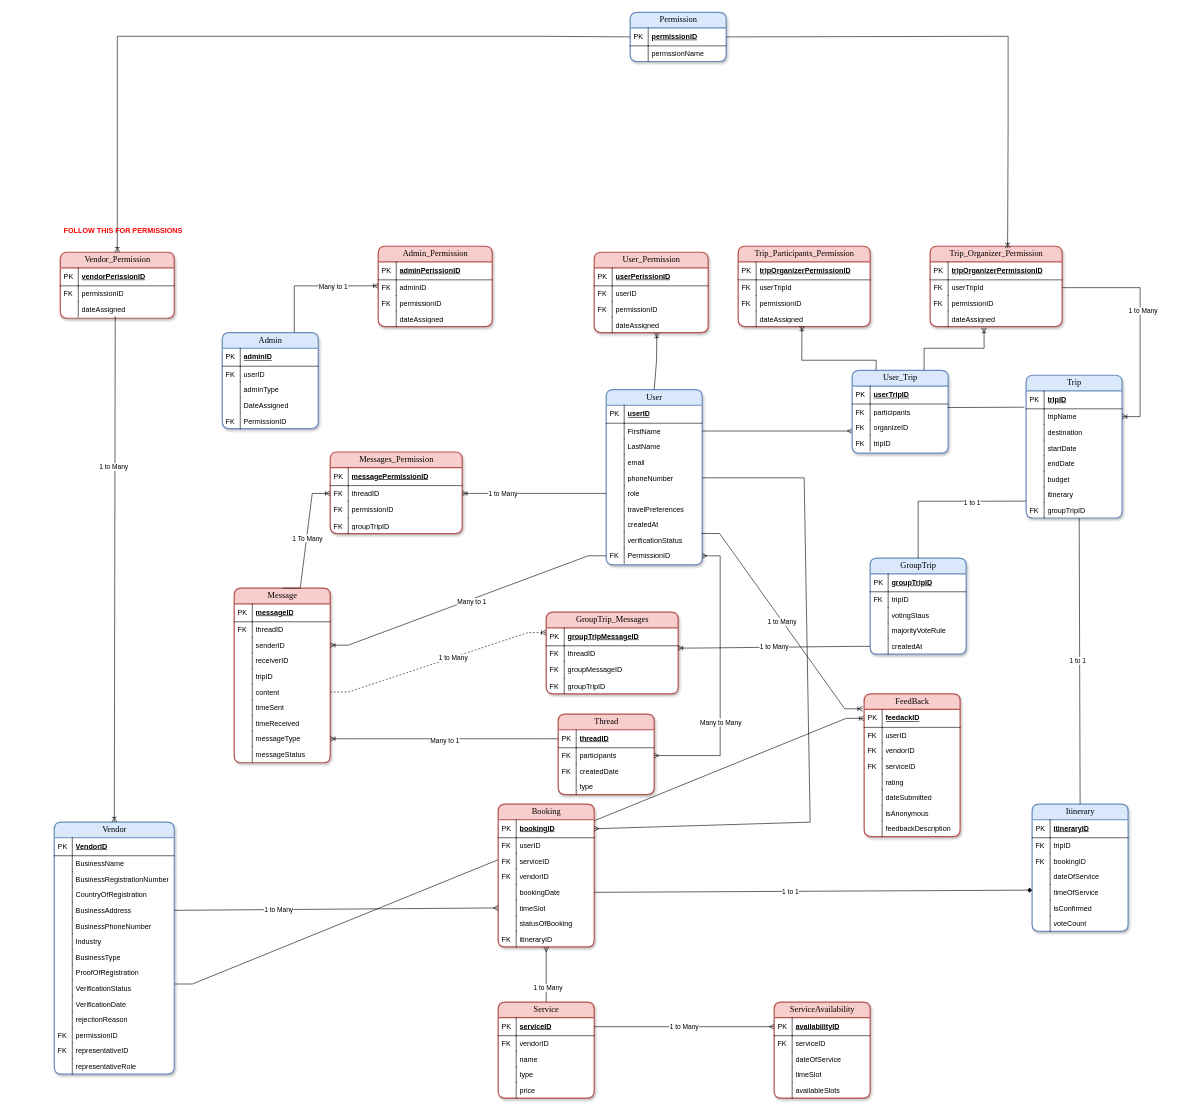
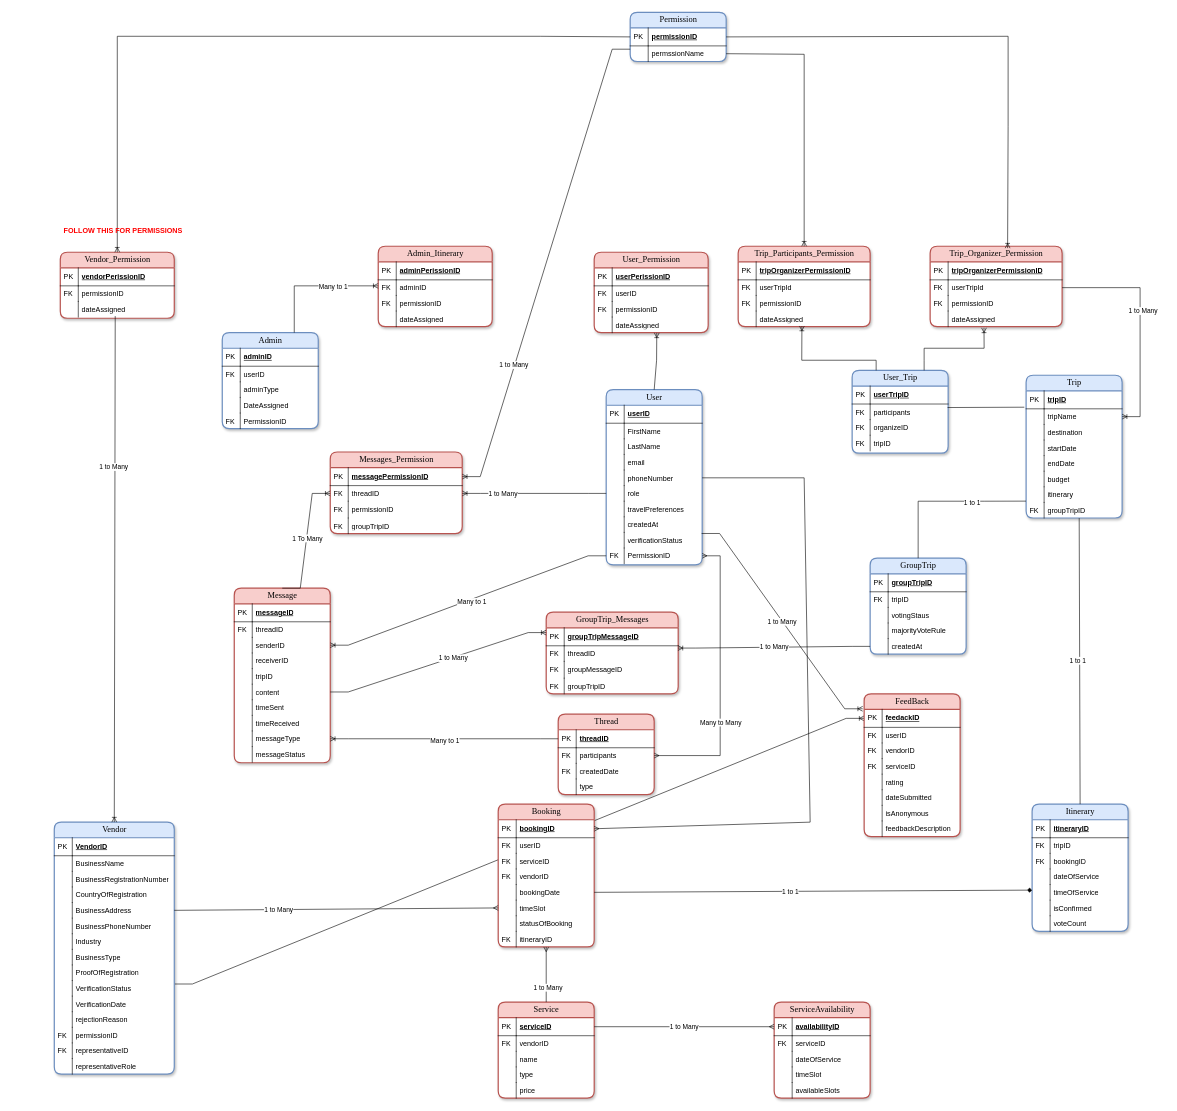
+ <mxCell id="227" value="" style="endArrow=ERoneToMany;html=1;rounded=0;exitX=1;exitY=0.5;exitDx=0;exitDy=0;endFill=0;entryX=0.5;entryY=0;entryDx=0;entryDy=0;" parent="1" source="184" target="186" edge="1"><mxGeometry width="50" height="50" relative="1" as="geometry"><mxPoint x="1170" y="102" as="sourcePoint" /><mxPoint x="1377" y="414" as="targetPoint" /><Array as="points"><mxPoint x="1340" y="90" /></Array></mxGeometry></mxCell>
- <mxCell id="197" value="Admin_Permission" style="swimlane;html=1;fontStyle=0;childLayout=stackLayout;horizontal=1;startSize=26;fillColor=#f8cecc;horizontalStack=0;resizeParent=1;resizeLast=0;collapsible=1;marginBottom=0;swimlaneFillColor=#ffffff;align=center;rounded=1;shadow=1;comic=0;labelBackgroundColor=none;strokeWidth=2;fontFamily=Verdana;fontSize=14;strokeColor=#b85450;" parent="1" vertex="1"><mxGeometry x="630" y="410" width="190" height="134" as="geometry"><mxRectangle x="90" y="870" width="70" height="30" as="alternateBounds" /></mxGeometry></mxCell>
+ <mxCell id="197" value="Admin_Itinerary" style="swimlane;html=1;fontStyle=0;childLayout=stackLayout;horizontal=1;startSize=26;fillColor=#f8cecc;horizontalStack=0;resizeParent=1;resizeLast=0;collapsible=1;marginBottom=0;swimlaneFillColor=#ffffff;align=center;rounded=1;shadow=1;comic=0;labelBackgroundColor=none;strokeWidth=2;fontFamily=Verdana;fontSize=14;strokeColor=#b85450;" parent="1" vertex="1"><mxGeometry x="630" y="410" width="190" height="134" as="geometry"><mxRectangle x="90" y="870" width="70" height="30" as="alternateBounds" /></mxGeometry></mxCell>
+ <mxCell id="273" value="" style="edgeStyle=entityRelationEdgeStyle;fontSize=12;html=1;endArrow=ERoneToMany;rounded=0;entryX=1;entryY=0.5;entryDx=0;entryDy=0;exitX=0;exitY=0.75;exitDx=0;exitDy=0;" parent="1" source="181" target="261" edge="1"><mxGeometry width="100" height="100" relative="1" as="geometry"><mxPoint x="900" y="552.5" as="sourcePoint" /><mxPoint x="710" y="1195.5" as="targetPoint" /><Array as="points"><mxPoint x="1000" y="82" /><mxPoint x="910" y="400" /><mxPoint x="1080" y="200" /><mxPoint x="1080" y="130" /><mxPoint x="860" y="952.5" /><mxPoint x="950" y="550" /><mxPoint x="890" y="700" /><mxPoint x="960" y="630" /><mxPoint x="940" y="680" /><mxPoint x="870" y="882.5" /><mxPoint x="930" y="890" /><mxPoint x="840" y="932.5" /></Array></mxGeometry></mxCell>
+ <mxCell id="274" value="1 to Many" style="edgeLabel;html=1;align=center;verticalAlign=middle;resizable=0;points=[];" parent="273" vertex="1" connectable="0"><mxGeometry x="0.439" y="-2" relative="1" as="geometry"><mxPoint y="1" as="offset" /></mxGeometry></mxCell>
- <mxCell id="127" value="" style="endArrow=ERmany;html=1;rounded=0;exitX=1;exitY=0.5;exitDx=0;exitDy=0;entryX=0;entryY=0.731;entryDx=0;entryDy=0;entryPerimeter=0;endFill=0;" parent="1" source="7" target="133" edge="1"><mxGeometry width="50" height="50" relative="1" as="geometry"><mxPoint x="1570" y="755" as="sourcePoint" /><mxPoint x="1220" y="465" as="targetPoint" /></mxGeometry></mxCell>
- <mxCell id="279" value="" style="edgeStyle=entityRelationEdgeStyle;fontSize=12;html=1;endArrow=ERoneToMany;rounded=0;entryX=0;entryY=0.25;entryDx=0;entryDy=0;exitX=1;exitY=0.5;exitDx=0;exitDy=0;dashed=1;" parent="1" source="250" target="230" edge="1"><mxGeometry width="100" height="100" relative="1" as="geometry"><mxPoint x="630" y="1020" as="sourcePoint" /><mxPoint x="730" y="920" as="targetPoint" /><Array as="points"><mxPoint x="410" y="1170" /><mxPoint x="780" y="1010" /></Array></mxGeometry></mxCell>
+ <mxCell id="279" value="" style="edgeStyle=entityRelationEdgeStyle;fontSize=12;html=1;endArrow=ERoneToMany;rounded=0;entryX=0;entryY=0.25;entryDx=0;entryDy=0;exitX=1;exitY=0.5;exitDx=0;exitDy=0;" parent="1" source="250" target="230" edge="1"><mxGeometry width="100" height="100" relative="1" as="geometry"><mxPoint x="630" y="1020" as="sourcePoint" /><mxPoint x="730" y="920" as="targetPoint" /><Array as="points"><mxPoint x="410" y="1170" /><mxPoint x="780" y="1010" /></Array></mxGeometry></mxCell>
